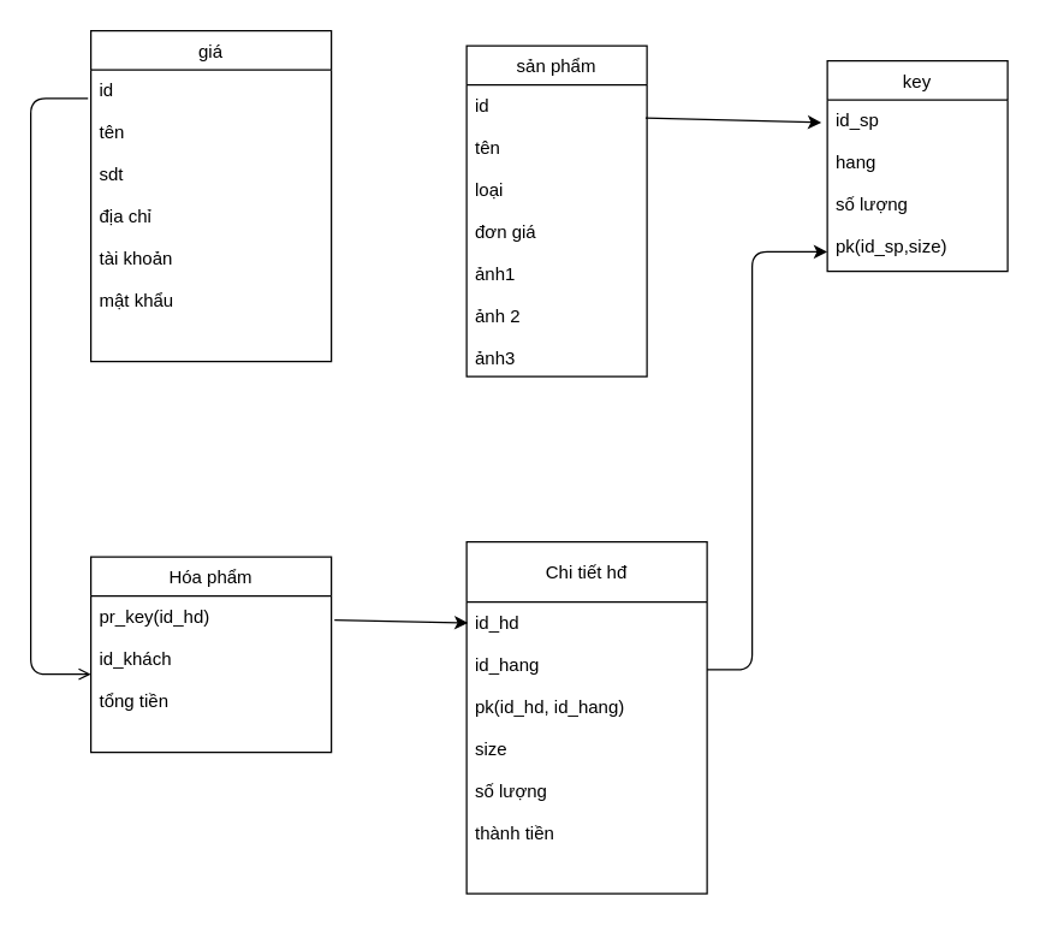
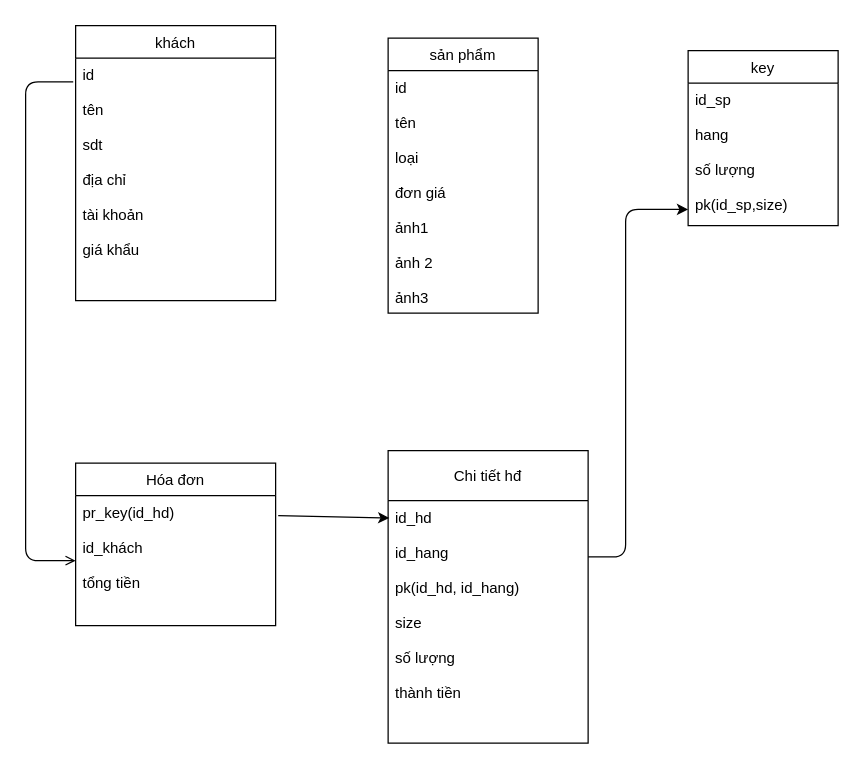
- <mxCell id="2" value="giá" style="swimlane;fontStyle=0;childLayout=stackLayout;horizontal=1;startSize=26;fillColor=none;horizontalStack=0;resizeParent=1;resizeParentMax=0;resizeLast=0;collapsible=1;marginBottom=0;" vertex="1" parent="1"><mxGeometry x="60" y="20" width="160" height="220" as="geometry" /></mxCell>
+ <mxCell id="2" value="khách" style="swimlane;fontStyle=0;childLayout=stackLayout;horizontal=1;startSize=26;fillColor=none;horizontalStack=0;resizeParent=1;resizeParentMax=0;resizeLast=0;collapsible=1;marginBottom=0;" vertex="1" parent="1"><mxGeometry x="60" y="20" width="160" height="220" as="geometry" /></mxCell>
- <mxCell id="3" value="id&#10;&#10;tên&#10;&#10;sdt&#10;&#10;địa chỉ&#10;&#10;tài khoản&#10;&#10;mật khẩu" style="text;strokeColor=none;fillColor=none;align=left;verticalAlign=top;spacingLeft=4;spacingRight=4;overflow=hidden;rotatable=0;points=[[0,0.5],[1,0.5]];portConstraint=eastwest;" vertex="1" parent="2"><mxGeometry y="26" width="160" height="194" as="geometry" /></mxCell>
+ <mxCell id="3" value="id&#10;&#10;tên&#10;&#10;sdt&#10;&#10;địa chỉ&#10;&#10;tài khoản&#10;&#10;giá khẩu" style="text;strokeColor=none;fillColor=none;align=left;verticalAlign=top;spacingLeft=4;spacingRight=4;overflow=hidden;rotatable=0;points=[[0,0.5],[1,0.5]];portConstraint=eastwest;" vertex="1" parent="2"><mxGeometry y="26" width="160" height="194" as="geometry" /></mxCell>
- <mxCell id="13" value="" style="endArrow=classic;html=1;entryX=-0.033;entryY=0.132;entryDx=0;entryDy=0;entryPerimeter=0;exitX=0.992;exitY=0.113;exitDx=0;exitDy=0;exitPerimeter=0;" edge="1" parent="1" source="5" target="7"><mxGeometry width="50" height="50" relative="1" as="geometry"><mxPoint x="470" y="165" as="sourcePoint" /><mxPoint x="520" y="115" as="targetPoint" /></mxGeometry></mxCell>
- <mxCell id="8" value="Hóa phẩm" style="swimlane;fontStyle=0;childLayout=stackLayout;horizontal=1;startSize=26;fillColor=none;horizontalStack=0;resizeParent=1;resizeParentMax=0;resizeLast=0;collapsible=1;marginBottom=0;" vertex="1" parent="1"><mxGeometry x="60" y="370" width="160" height="130" as="geometry" /></mxCell>
+ <mxCell id="8" value="Hóa đơn" style="swimlane;fontStyle=0;childLayout=stackLayout;horizontal=1;startSize=26;fillColor=none;horizontalStack=0;resizeParent=1;resizeParentMax=0;resizeLast=0;collapsible=1;marginBottom=0;" vertex="1" parent="1"><mxGeometry x="60" y="370" width="160" height="130" as="geometry" /></mxCell>
